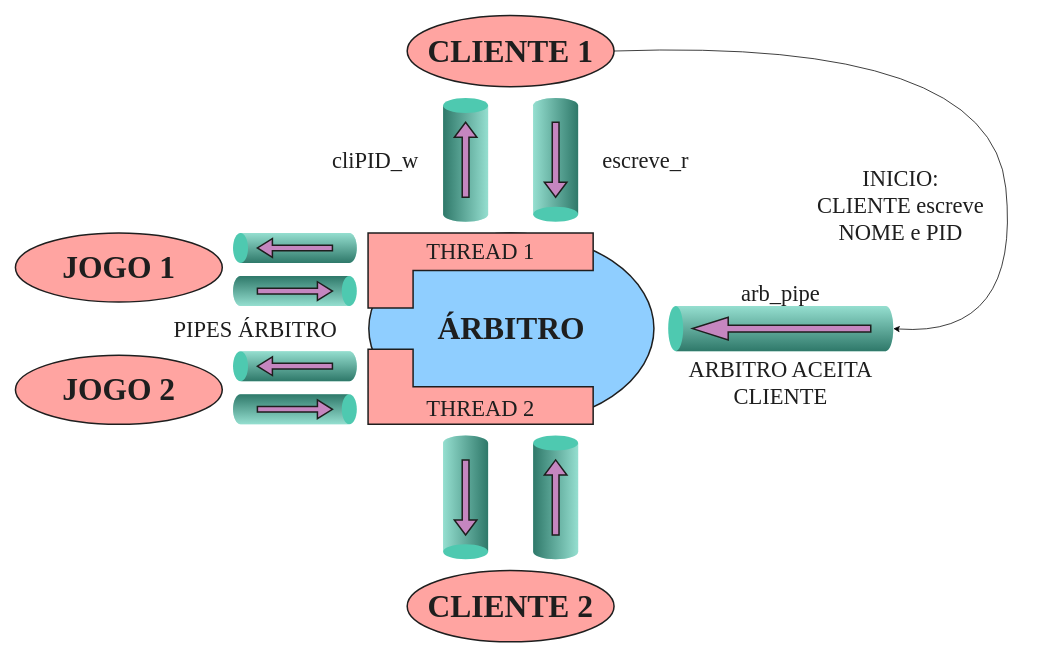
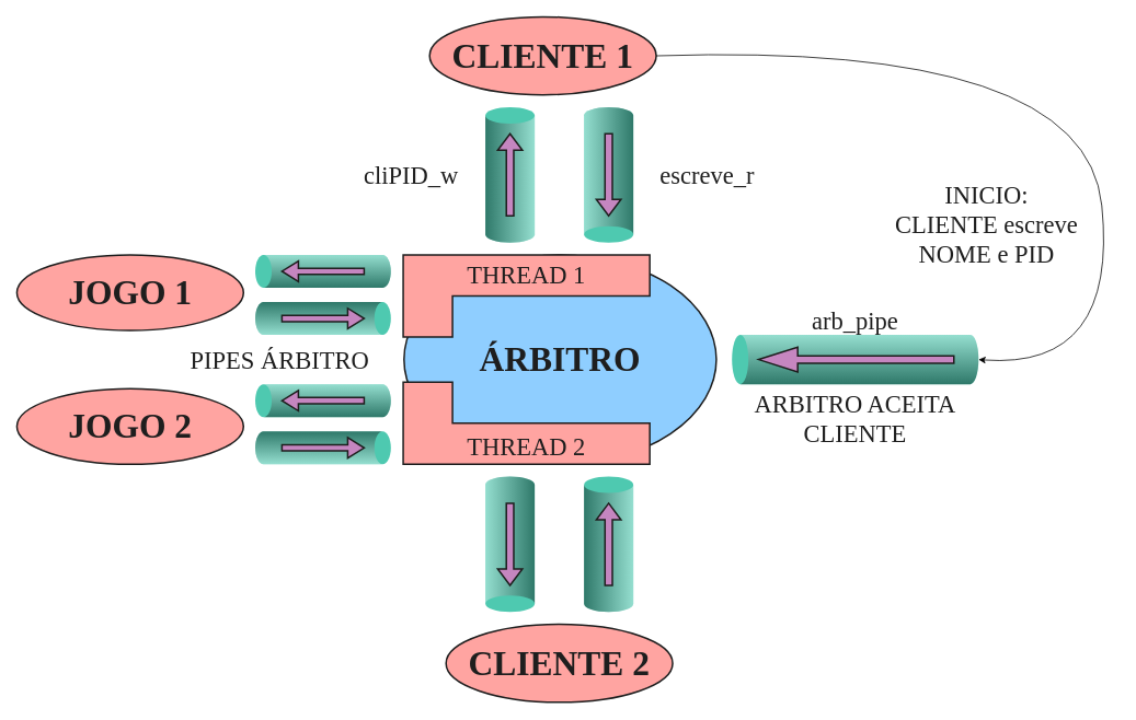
- <mxCell id="4" value="CLIENTE 1" style="ellipse;whiteSpace=wrap;html=1;fontFamily=Lucida Console;fontSize=42;align=center;fontStyle=1;strokeWidth=2;strokeColor=#1E1E1E;fontColor=#1E1E1E;fillColor=#FFA4A1;" vertex="1" parent="1"><mxGeometry x="542.16" y="20" width="275.69" height="95" as="geometry" /></mxCell>
+ <mxCell id="4" value="CLIENTE 1" style="ellipse;whiteSpace=wrap;html=1;fontFamily=Lucida Console;fontSize=42;align=center;fontStyle=1;strokeWidth=2;strokeColor=#1E1E1E;fontColor=#1E1E1E;fillColor=#FFA4A1;" vertex="1" parent="1"><mxGeometry x="522.16" y="20" width="275.69" height="95" as="geometry" /></mxCell>
